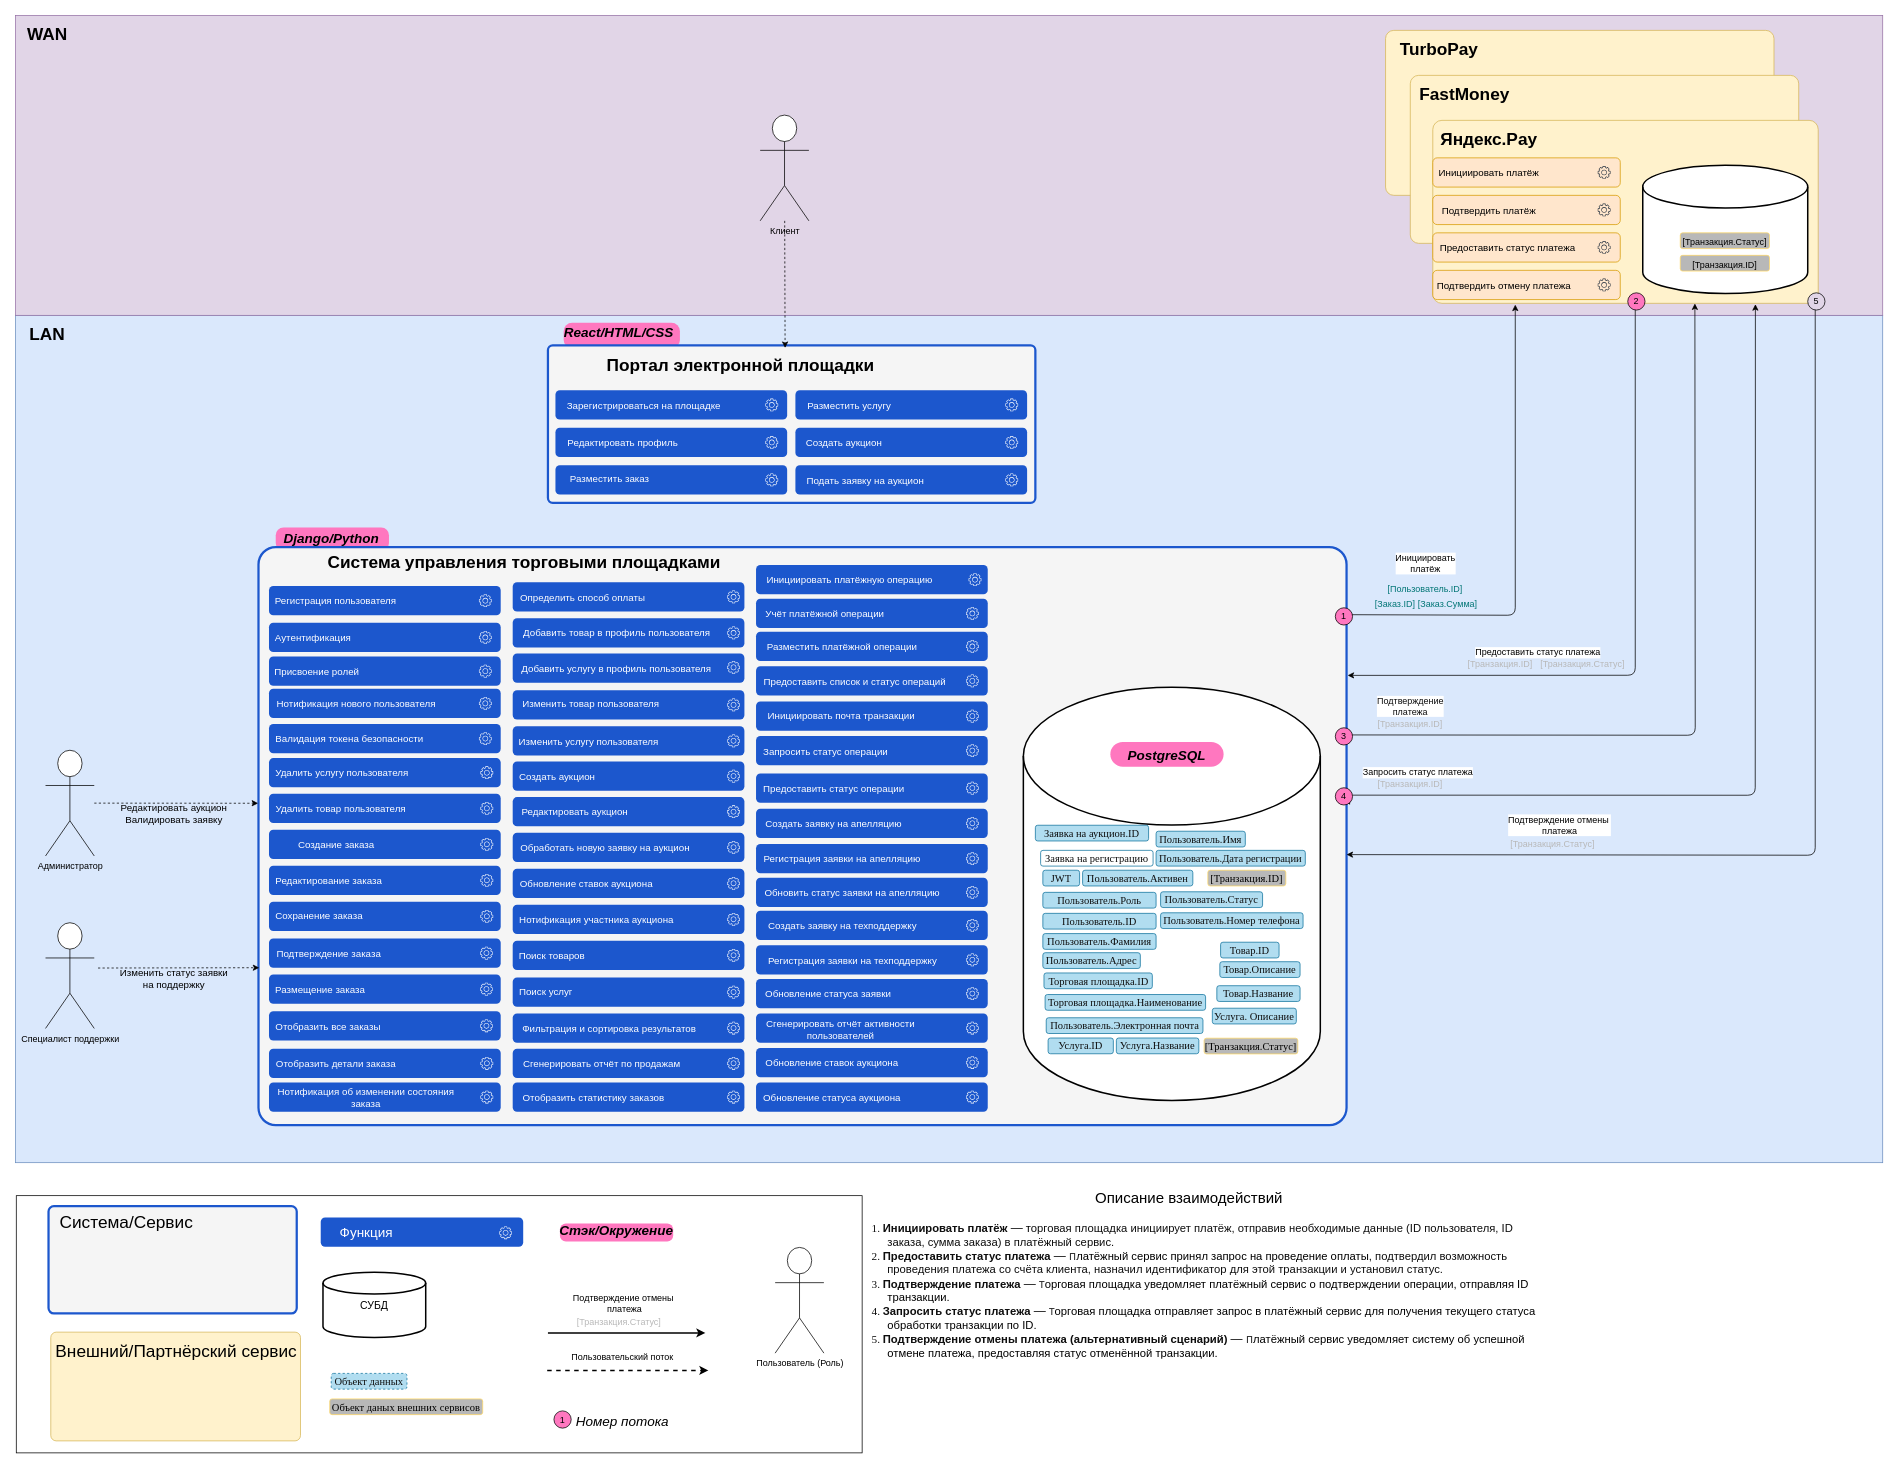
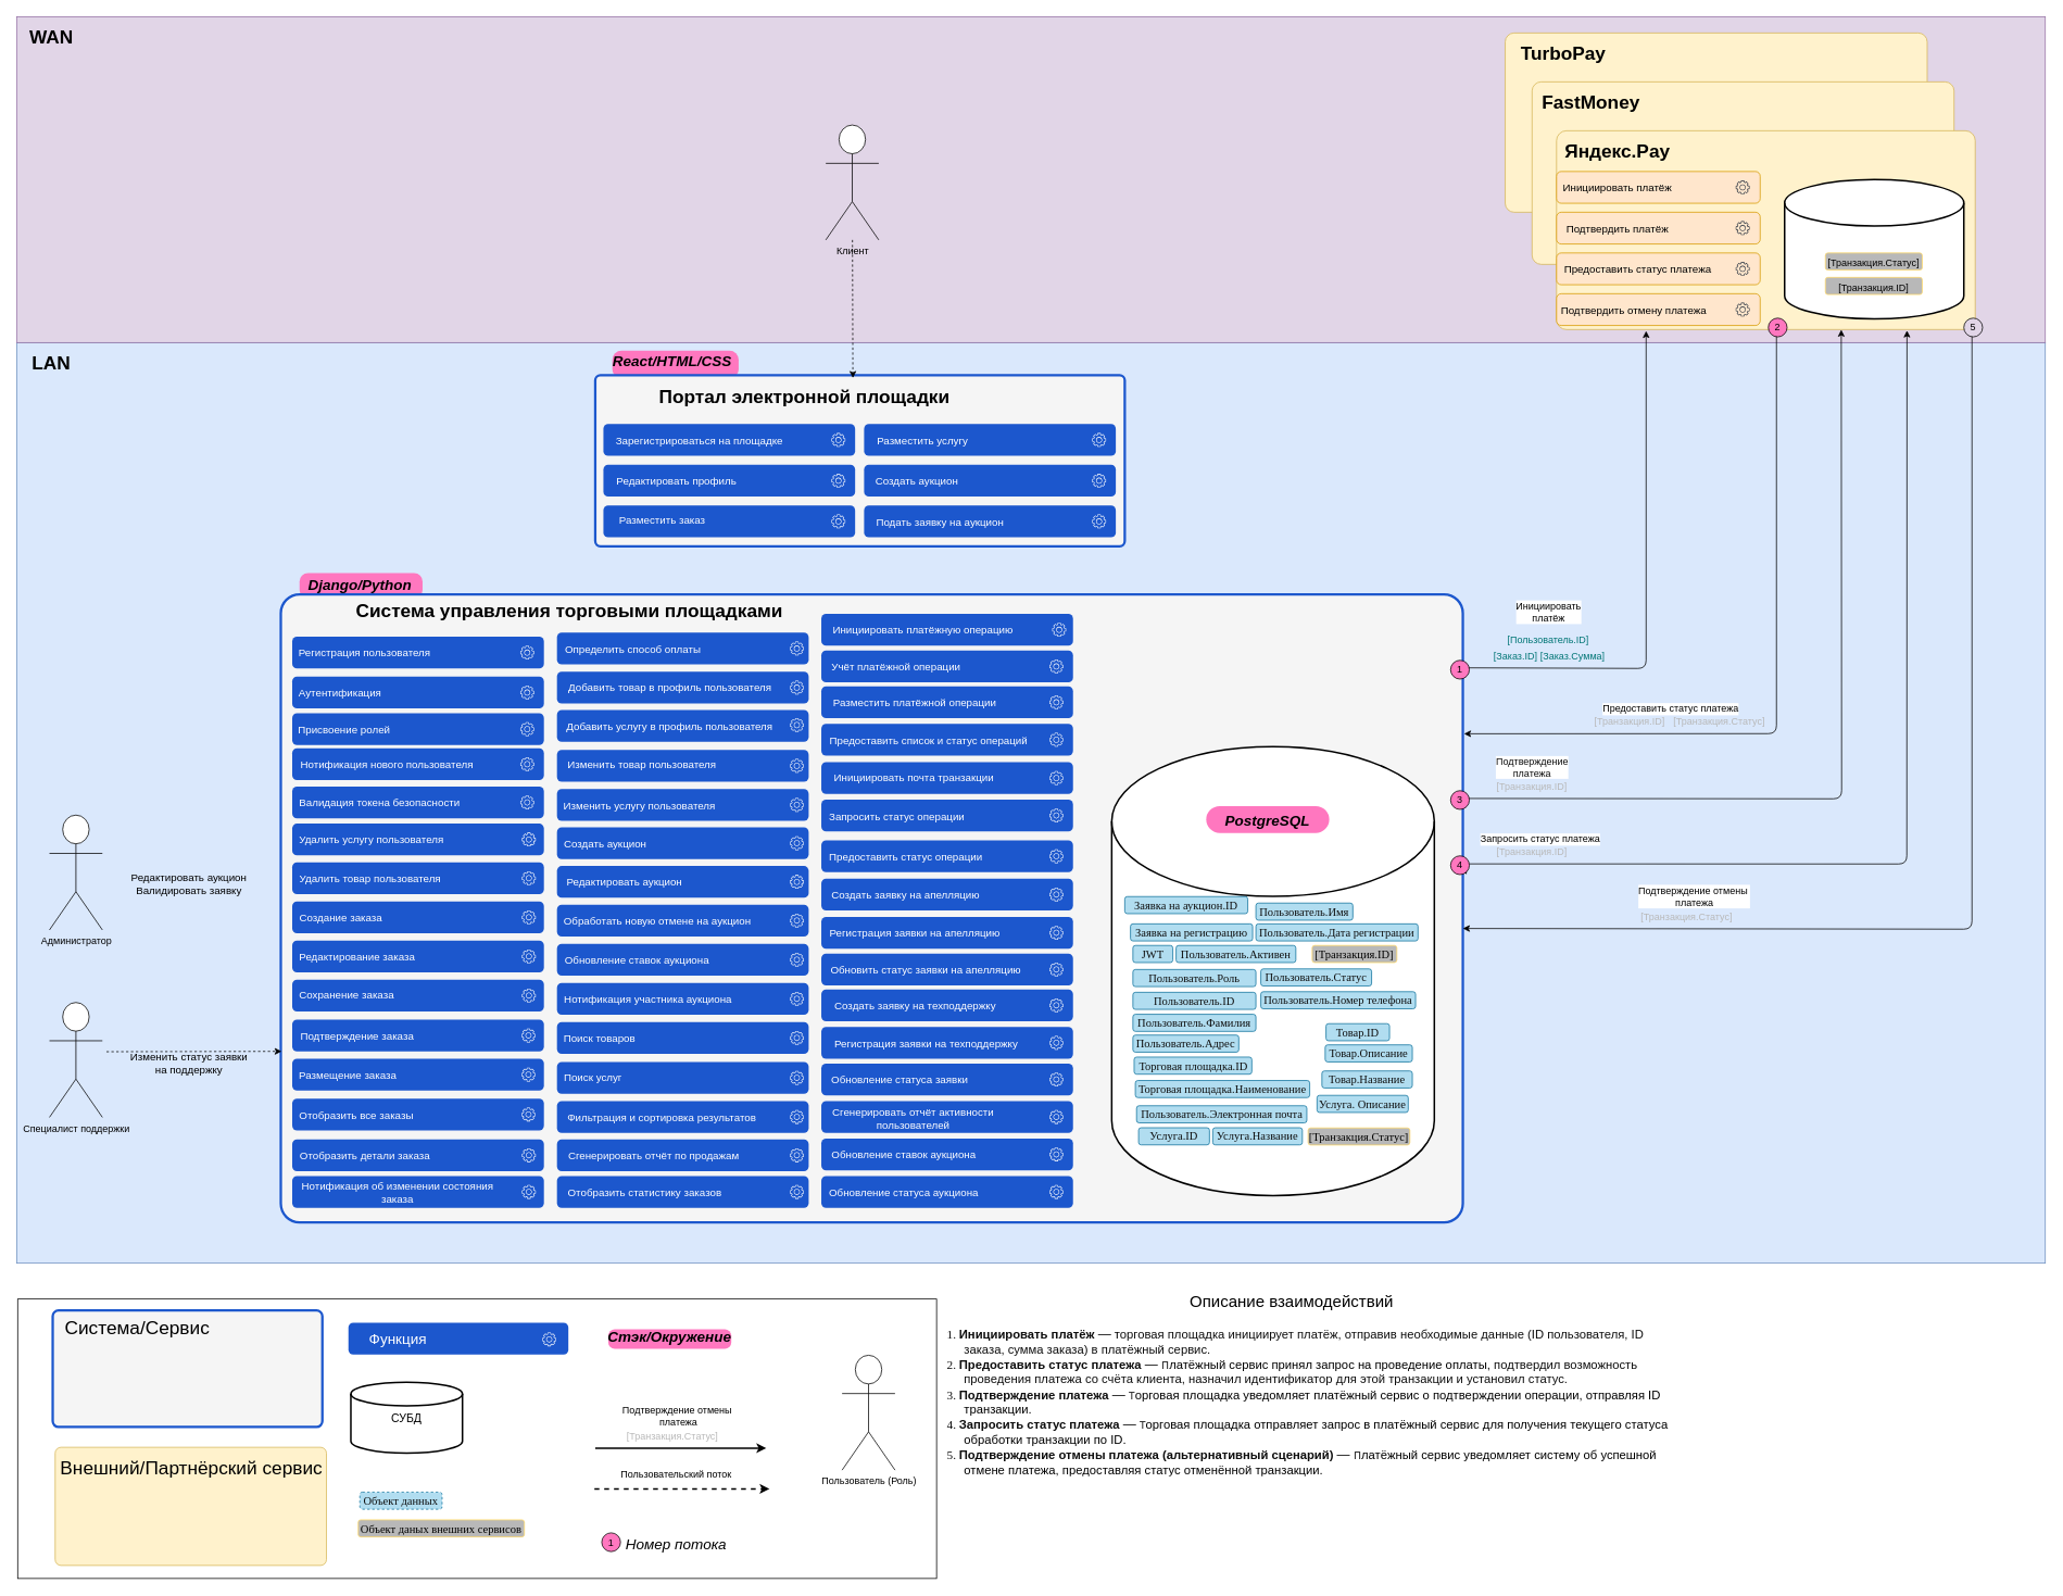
- <mxCell id="45" value="" style="endArrow=classic;html=1;rounded=1;dashed=1;entryX=0.961;entryY=0.023;entryDx=0;entryDy=0;entryPerimeter=0;" parent="1" source="44" target="77" edge="1"><mxGeometry width="50" height="50" relative="1" as="geometry"><mxPoint x="226" y="1164" as="sourcePoint" /><mxPoint x="222" y="1599" as="targetPoint" /><Array as="points" /></mxGeometry></mxCell>
- <mxCell id="160" value="Создание заказа" style="text;html=1;align=center;verticalAlign=middle;whiteSpace=wrap;rounded=1;fontSize=13;fontColor=#FFFFFF;strokeColor=none;" parent="157" vertex="1"><mxGeometry x="35" y="4.5" width="110" height="30" as="geometry" /></mxCell>
+ <mxCell id="160" value="Создание заказа" style="text;html=1;align=center;verticalAlign=middle;whiteSpace=wrap;rounded=1;fontSize=13;fontColor=#FFFFFF;strokeColor=none;" parent="157" vertex="1"><mxGeometry x="5" y="4.5" width="110" height="30" as="geometry" /></mxCell>
- <mxCell id="220" value="Обработать новую заявку на аукцион" style="text;html=1;align=center;verticalAlign=middle;whiteSpace=wrap;rounded=1;fontSize=13;fontColor=#FFFFFF;strokeColor=none;" parent="217" vertex="1"><mxGeometry x="3" y="4.5" width="241" height="30" as="geometry" /></mxCell>
+ <mxCell id="220" value="Обработать новую отмене на аукцион" style="text;html=1;align=center;verticalAlign=middle;whiteSpace=wrap;rounded=1;fontSize=13;fontColor=#FFFFFF;strokeColor=none;" parent="217" vertex="1"><mxGeometry x="3" y="4.5" width="241" height="30" as="geometry" /></mxCell>
- <mxCell id="24" value="&lt;p style=&quot;margin: 0px 0px 0px 13px; text-indent: -13px; font-variant-numeric: normal; font-variant-east-asian: normal; font-variant-alternates: normal; font-kerning: auto; font-optical-sizing: auto; font-feature-settings: normal; font-variation-settings: normal; font-variant-position: normal; font-stretch: normal; line-height: normal; color: rgb(14, 14, 14); text-align: start;&quot; class=&quot;p1&quot;&gt;&lt;font style=&quot;font-size: 14px;&quot; face=&quot;Times New Roman&quot;&gt;Заявка на регистрацию&lt;/font&gt;&lt;/p&gt;" style="rounded=1;whiteSpace=wrap;html=1;fillColor=#ffffff;strokeColor=#10739e;" parent="1" vertex="1"><mxGeometry x="1387" y="1133.5" width="150" height="21" as="geometry" /></mxCell>
+ <mxCell id="24" value="&lt;p style=&quot;margin: 0px 0px 0px 13px; text-indent: -13px; font-variant-numeric: normal; font-variant-east-asian: normal; font-variant-alternates: normal; font-kerning: auto; font-optical-sizing: auto; font-feature-settings: normal; font-variation-settings: normal; font-variant-position: normal; font-stretch: normal; line-height: normal; color: rgb(14, 14, 14); text-align: start;&quot; class=&quot;p1&quot;&gt;&lt;font style=&quot;font-size: 14px;&quot; face=&quot;Times New Roman&quot;&gt;Заявка на регистрацию&lt;/font&gt;&lt;/p&gt;" style="rounded=1;whiteSpace=wrap;html=1;fillColor=#b1ddf0;strokeColor=#10739e;" parent="1" vertex="1"><mxGeometry x="1387" y="1133.5" width="150" height="21" as="geometry" /></mxCell>
